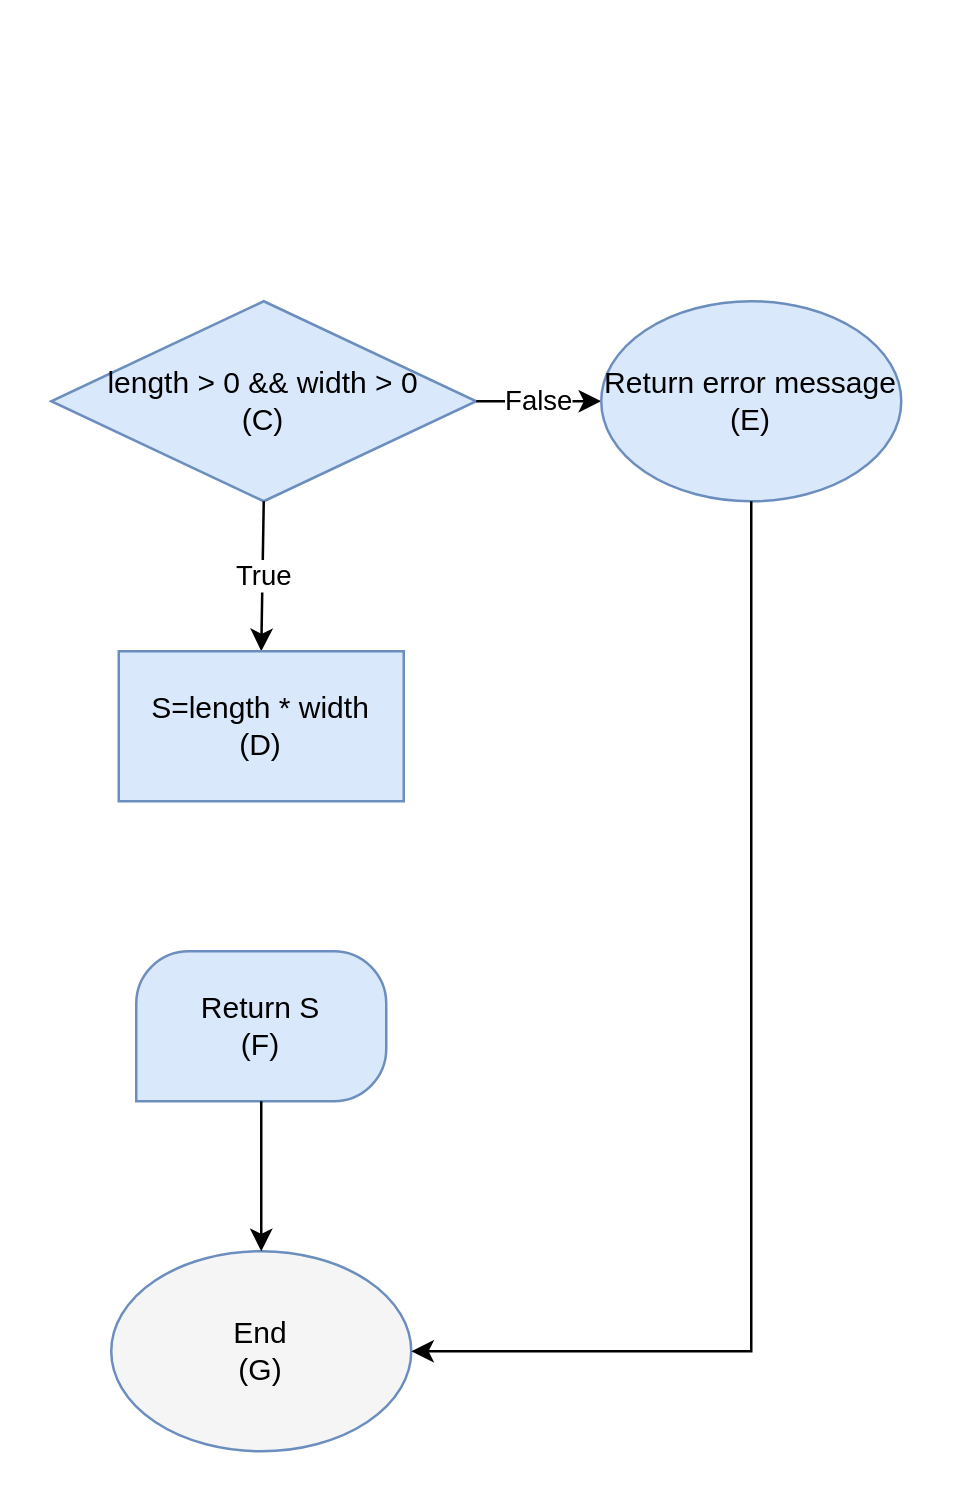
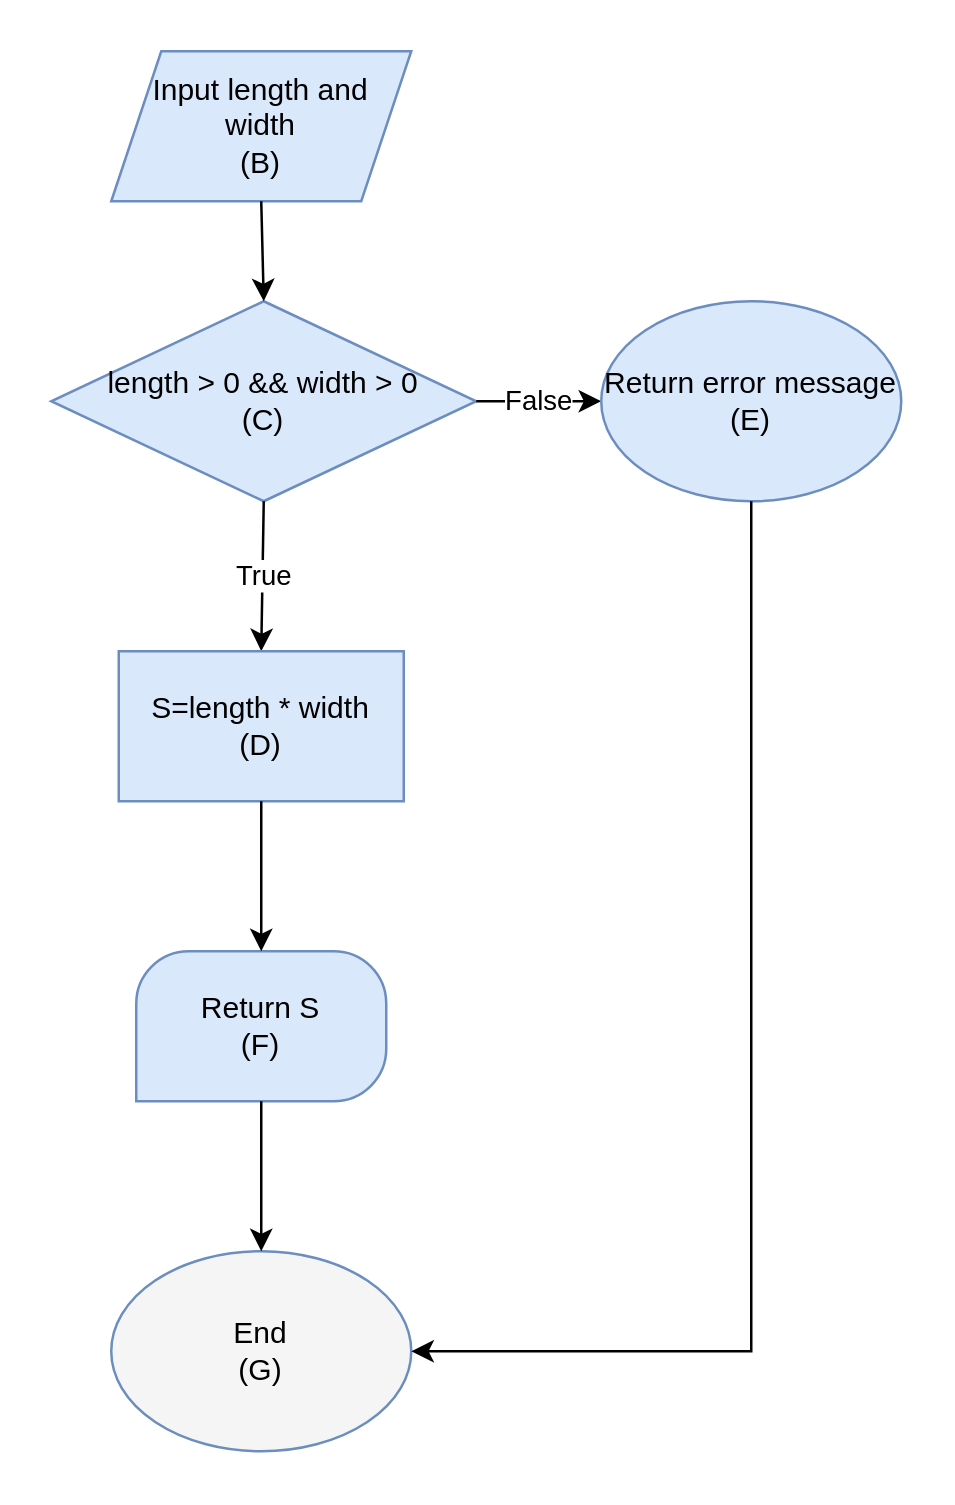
+ <mxCell id="2" value="Input length and&lt;br&gt;width&lt;br&gt;(B)" style="shape=parallelogram;perimeter=parallelogramPerimeter;whiteSpace=wrap;html=1;fixedSize=1;fillColor=#dae8fc;strokeColor=#6c8ebf;" parent="1" vertex="1"><mxGeometry x="44" y="20" width="120" height="60" as="geometry" /></mxCell>
+ <mxCell id="4" value="" style="endArrow=classic;html=1;rounded=0;exitX=0.5;exitY=1;exitDx=0;exitDy=0;entryX=0.5;entryY=0;entryDx=0;entryDy=0;" parent="1" source="2" target="3" edge="1"><mxGeometry width="50" height="50" relative="1" as="geometry"><mxPoint x="250" y="120" as="sourcePoint" /><mxPoint x="300" y="70" as="targetPoint" /></mxGeometry></mxCell>
+ <mxCell id="10" value="" style="endArrow=classic;html=1;rounded=0;exitX=0.5;exitY=1;exitDx=0;exitDy=0;entryX=0.5;entryY=0;entryDx=0;entryDy=0;entryPerimeter=0;" parent="1" source="8" target="9" edge="1"><mxGeometry width="50" height="50" relative="1" as="geometry"><mxPoint x="200" y="410" as="sourcePoint" /><mxPoint x="250" y="360" as="targetPoint" /></mxGeometry></mxCell>
